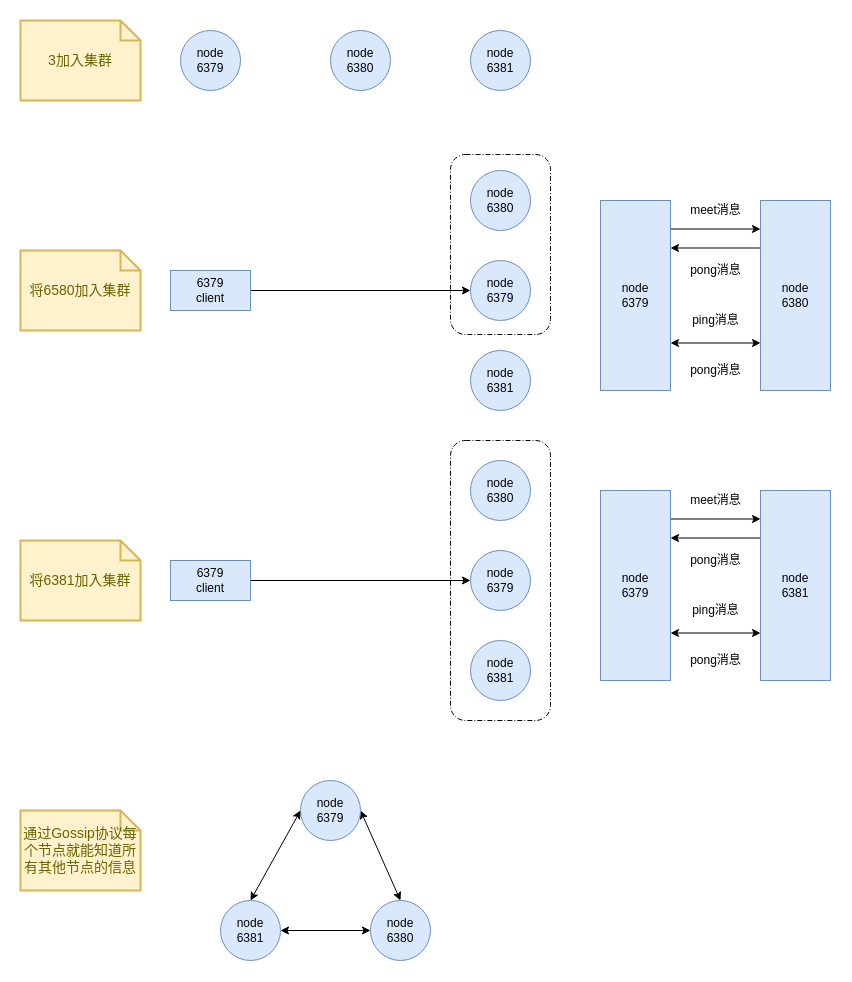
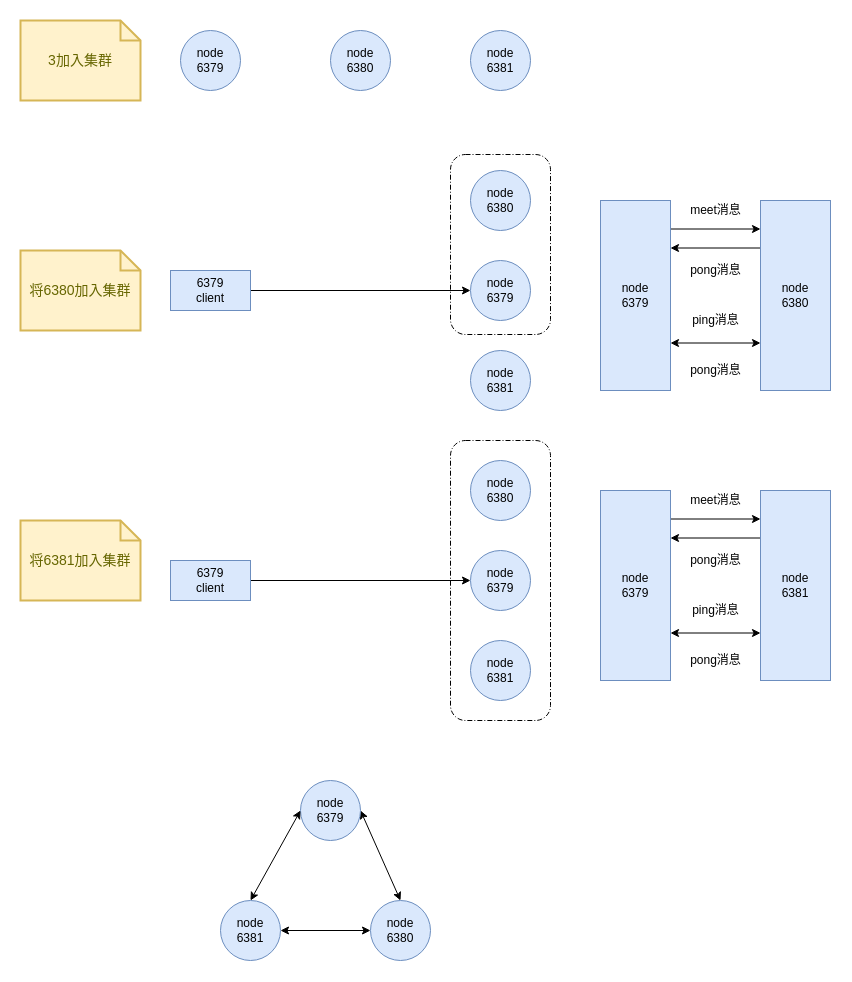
- <mxCell id="32" value="将6580加入集群" style="shape=note;strokeWidth=2;fontSize=14;size=20;whiteSpace=wrap;html=1;fillColor=#fff2cc;strokeColor=#d6b656;fontColor=#666600;" parent="1" vertex="1"><mxGeometry x="20" y="250" width="120" height="80" as="geometry" /></mxCell>
+ <mxCell id="32" value="将6380加入集群" style="shape=note;strokeWidth=2;fontSize=14;size=20;whiteSpace=wrap;html=1;fillColor=#fff2cc;strokeColor=#d6b656;fontColor=#666600;" parent="1" vertex="1"><mxGeometry x="20" y="250" width="120" height="80" as="geometry" /></mxCell>
- <mxCell id="33" value="将6381加入集群" style="shape=note;strokeWidth=2;fontSize=14;size=20;whiteSpace=wrap;html=1;fillColor=#fff2cc;strokeColor=#d6b656;fontColor=#666600;" parent="1" vertex="1"><mxGeometry x="20" y="540" width="120" height="80" as="geometry" /></mxCell>
+ <mxCell id="33" value="将6381加入集群" style="shape=note;strokeWidth=2;fontSize=14;size=20;whiteSpace=wrap;html=1;fillColor=#fff2cc;strokeColor=#d6b656;fontColor=#666600;" parent="1" vertex="1"><mxGeometry x="20" y="520" width="120" height="80" as="geometry" /></mxCell>
- <mxCell id="40" value="通过Gossip协议每个节点就能知道所有其他节点的信息" style="shape=note;strokeWidth=2;fontSize=14;size=20;whiteSpace=wrap;html=1;fillColor=#fff2cc;strokeColor=#d6b656;fontColor=#666600;" parent="1" vertex="1"><mxGeometry x="20" y="810" width="120" height="80" as="geometry" /></mxCell>
